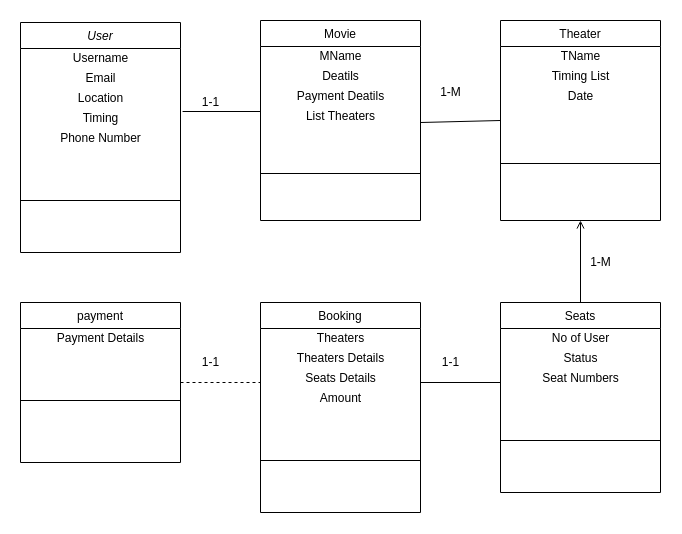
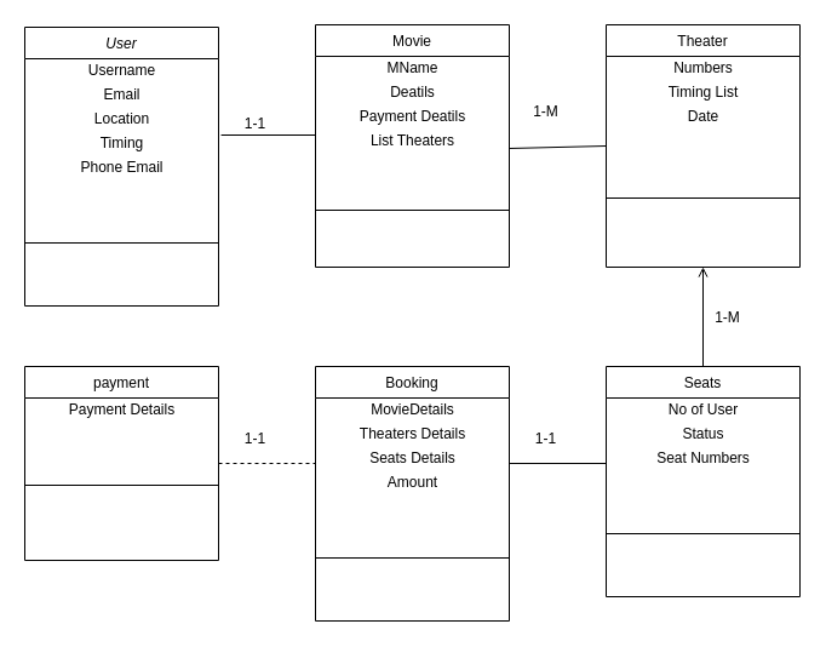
- <mxCell id="10" value="TName" style="text;html=1;align=center;verticalAlign=middle;resizable=0;points=[];autosize=1;strokeColor=none;fillColor=none;" vertex="1" parent="9"><mxGeometry y="26" width="160" height="20" as="geometry" /></mxCell>
+ <mxCell id="10" value="Numbers" style="text;html=1;align=center;verticalAlign=middle;resizable=0;points=[];autosize=1;strokeColor=none;fillColor=none;" vertex="1" parent="9"><mxGeometry y="26" width="160" height="20" as="geometry" /></mxCell>
- <mxCell id="7" value="Phone Number" style="text;html=1;align=center;verticalAlign=middle;resizable=0;points=[];autosize=1;strokeColor=none;fillColor=none;" vertex="1" parent="2"><mxGeometry y="106" width="160" height="20" as="geometry" /></mxCell>
+ <mxCell id="7" value="Phone Email" style="text;html=1;align=center;verticalAlign=middle;resizable=0;points=[];autosize=1;strokeColor=none;fillColor=none;" vertex="1" parent="2"><mxGeometry y="106" width="160" height="20" as="geometry" /></mxCell>
- <mxCell id="24" value="Theaters" style="text;html=1;align=center;verticalAlign=middle;resizable=0;points=[];autosize=1;strokeColor=none;fillColor=none;" vertex="1" parent="23"><mxGeometry y="26" width="160" height="20" as="geometry" /></mxCell>
+ <mxCell id="24" value="MovieDetails" style="text;html=1;align=center;verticalAlign=middle;resizable=0;points=[];autosize=1;strokeColor=none;fillColor=none;" vertex="1" parent="23"><mxGeometry y="26" width="160" height="20" as="geometry" /></mxCell>
